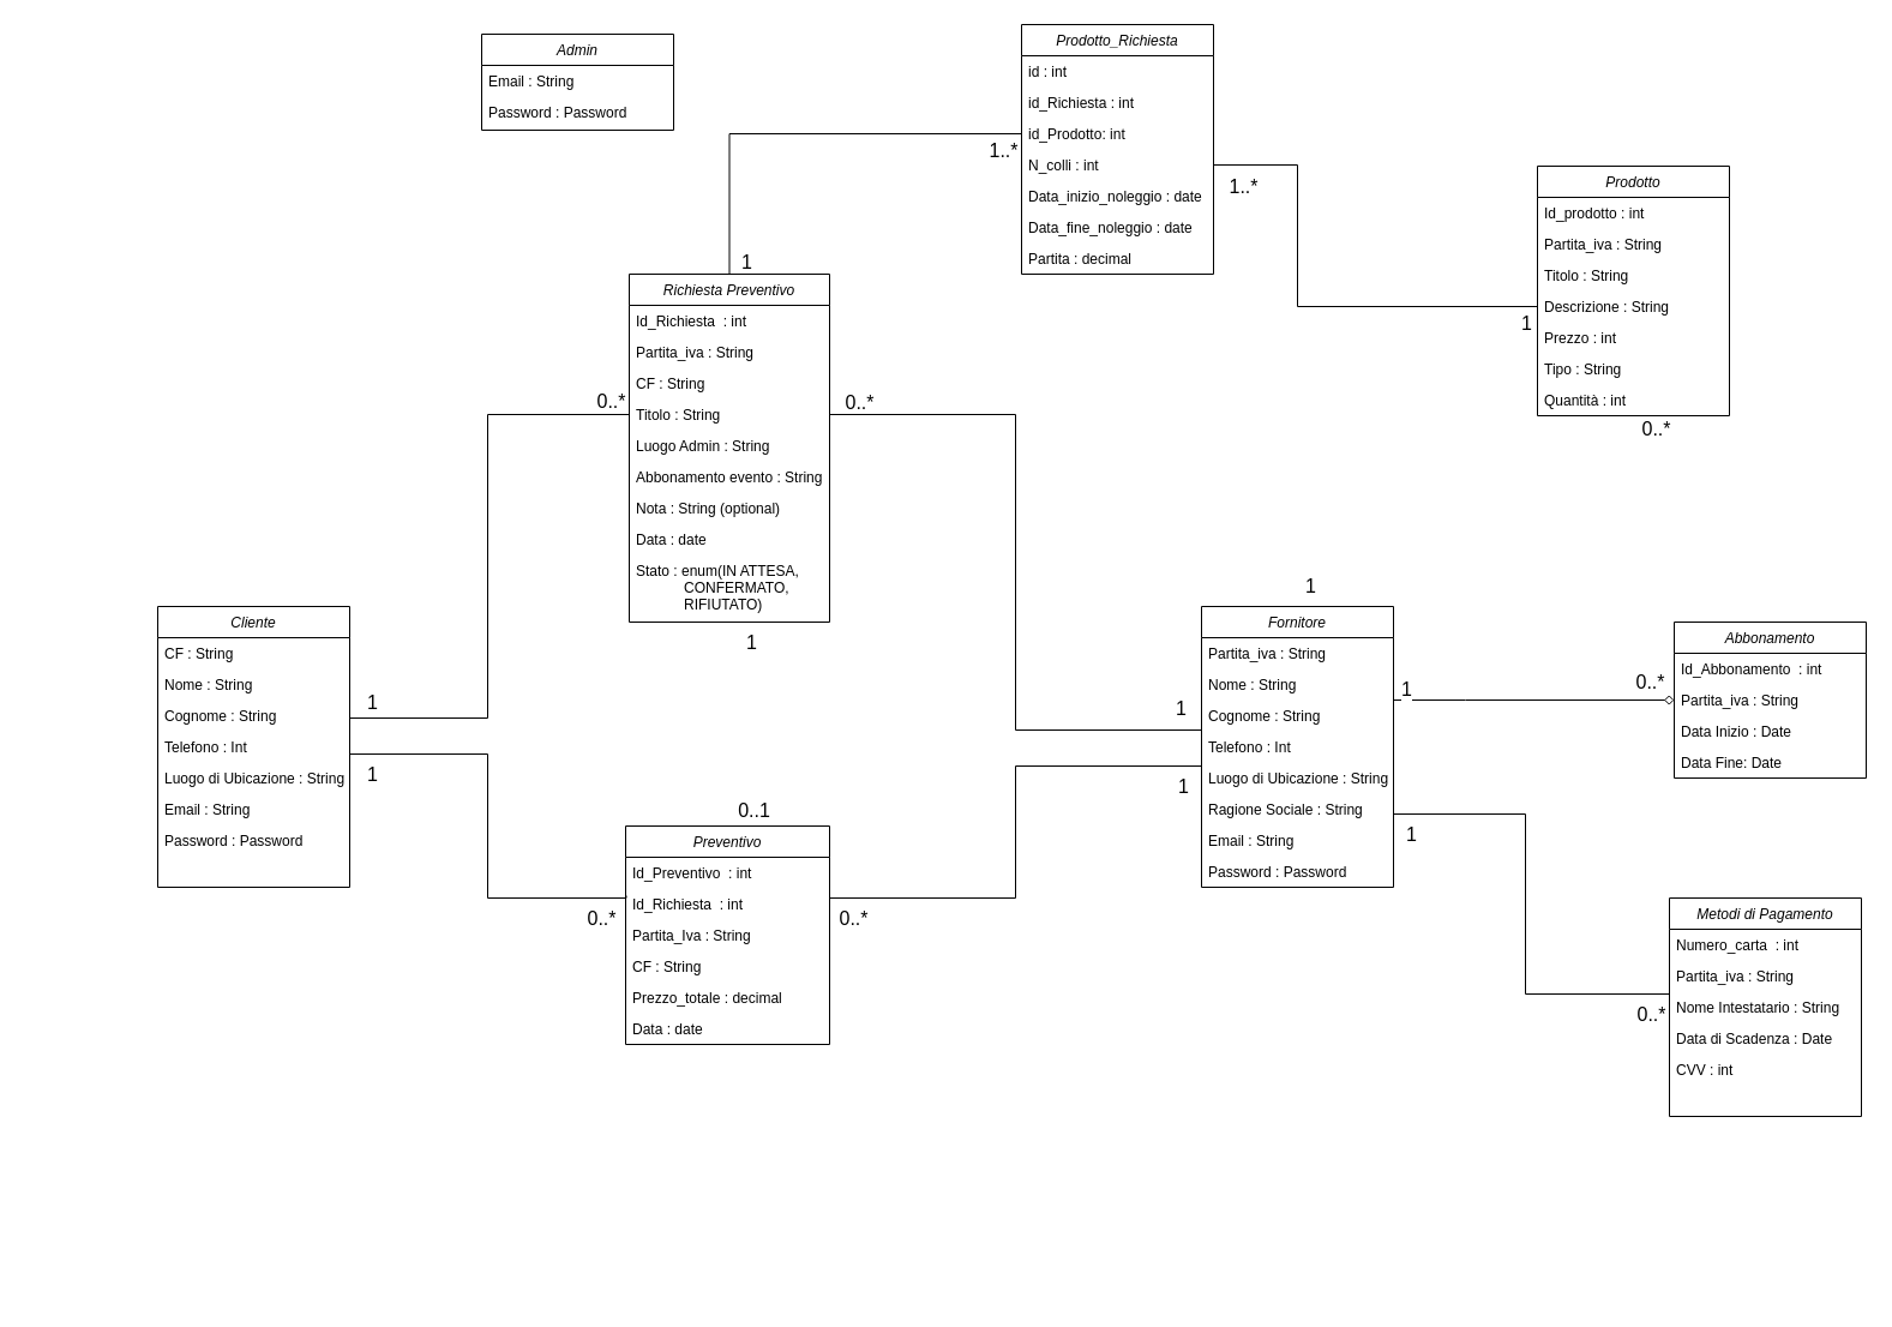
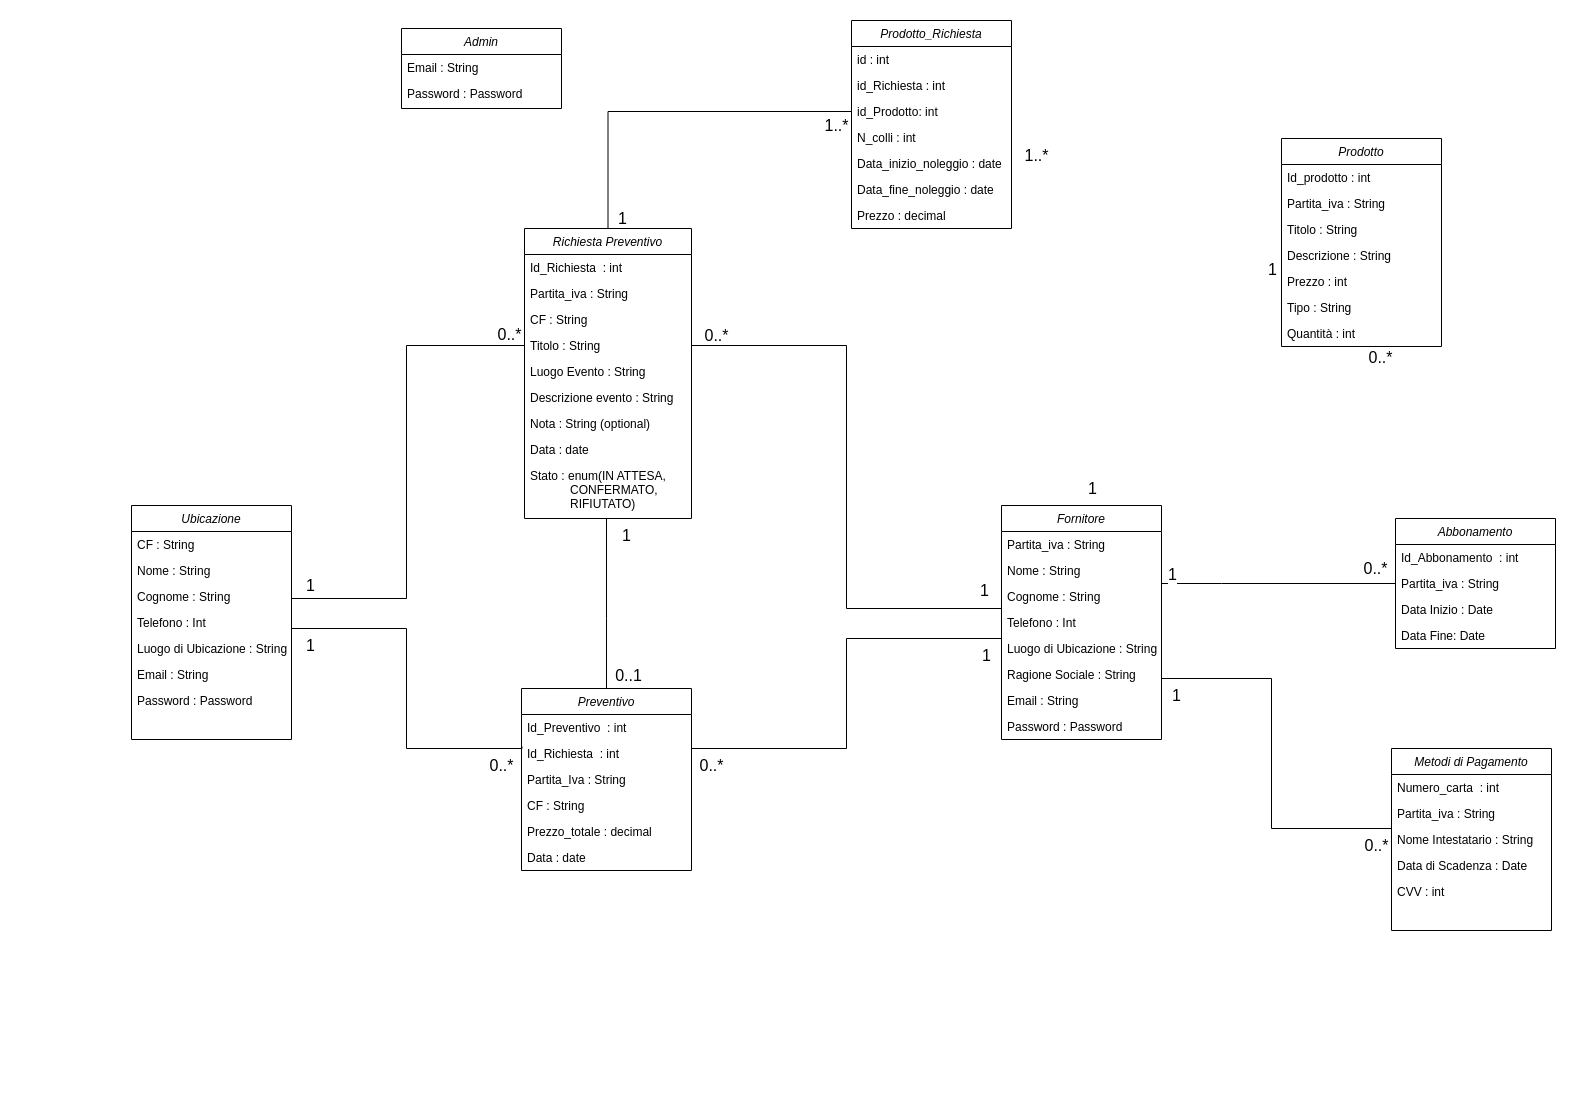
- <mxCell id="75" value="Partita : decimal" style="text;align=left;verticalAlign=top;spacingLeft=4;spacingRight=4;overflow=hidden;rotatable=0;points=[[0,0.5],[1,0.5]];portConstraint=eastwest;rounded=0;shadow=0;html=0;" parent="68" vertex="1"><mxGeometry y="182" width="160" height="26" as="geometry" /></mxCell>
+ <mxCell id="75" value="Prezzo : decimal" style="text;align=left;verticalAlign=top;spacingLeft=4;spacingRight=4;overflow=hidden;rotatable=0;points=[[0,0.5],[1,0.5]];portConstraint=eastwest;rounded=0;shadow=0;html=0;" parent="68" vertex="1"><mxGeometry y="182" width="160" height="26" as="geometry" /></mxCell>
- <mxCell id="67" style="edgeStyle=orthogonalEdgeStyle;rounded=0;orthogonalLoop=1;jettySize=auto;html=1;entryX=0;entryY=0.5;entryDx=0;entryDy=0;endArrow=none;endFill=0;exitX=1;exitY=0.5;exitDx=0;exitDy=0;" parent="1" source="72" target="29" edge="1"><mxGeometry relative="1" as="geometry"><Array as="points"><mxPoint x="1081" y="137" /><mxPoint x="1081" y="255" /></Array></mxGeometry></mxCell>
- <mxCell id="55" value="Luogo Admin : String " style="text;align=left;verticalAlign=top;spacingLeft=4;spacingRight=4;overflow=hidden;rotatable=0;points=[[0,0.5],[1,0.5]];portConstraint=eastwest;rounded=0;shadow=0;html=0;" parent="50" vertex="1"><mxGeometry y="130" width="167" height="26" as="geometry" /></mxCell>
+ <mxCell id="55" value="Luogo Evento : String " style="text;align=left;verticalAlign=top;spacingLeft=4;spacingRight=4;overflow=hidden;rotatable=0;points=[[0,0.5],[1,0.5]];portConstraint=eastwest;rounded=0;shadow=0;html=0;" parent="50" vertex="1"><mxGeometry y="130" width="167" height="26" as="geometry" /></mxCell>
- <mxCell id="56" value="Abbonamento evento : String" style="text;align=left;verticalAlign=top;spacingLeft=4;spacingRight=4;overflow=hidden;rotatable=0;points=[[0,0.5],[1,0.5]];portConstraint=eastwest;rounded=0;shadow=0;html=0;" parent="50" vertex="1"><mxGeometry y="156" width="167" height="26" as="geometry" /></mxCell>
+ <mxCell id="56" value="Descrizione evento : String" style="text;align=left;verticalAlign=top;spacingLeft=4;spacingRight=4;overflow=hidden;rotatable=0;points=[[0,0.5],[1,0.5]];portConstraint=eastwest;rounded=0;shadow=0;html=0;" parent="50" vertex="1"><mxGeometry y="156" width="167" height="26" as="geometry" /></mxCell>
- <mxCell id="5" value="Cliente" style="swimlane;fontStyle=2;align=center;verticalAlign=top;childLayout=stackLayout;horizontal=1;startSize=26;horizontalStack=0;resizeParent=1;resizeLast=0;collapsible=1;marginBottom=0;rounded=0;shadow=0;strokeWidth=1;" parent="1" vertex="1"><mxGeometry x="131" y="505" width="160" height="234" as="geometry"><mxRectangle x="20" y="37" width="160" height="26" as="alternateBounds" /></mxGeometry></mxCell>
+ <mxCell id="5" value="Ubicazione" style="swimlane;fontStyle=2;align=center;verticalAlign=top;childLayout=stackLayout;horizontal=1;startSize=26;horizontalStack=0;resizeParent=1;resizeLast=0;collapsible=1;marginBottom=0;rounded=0;shadow=0;strokeWidth=1;" parent="1" vertex="1"><mxGeometry x="131" y="505" width="160" height="234" as="geometry"><mxRectangle x="20" y="37" width="160" height="26" as="alternateBounds" /></mxGeometry></mxCell>
- <mxCell id="15" style="edgeStyle=orthogonalEdgeStyle;rounded=0;orthogonalLoop=1;jettySize=auto;html=1;endArrow=diamond;endFill=0;" edge="1" parent="1" source="16" target="33"><mxGeometry relative="1" as="geometry"><Array as="points"><mxPoint x="1221" y="583" /><mxPoint x="1221" y="583" /></Array></mxGeometry></mxCell>
+ <mxCell id="15" style="edgeStyle=orthogonalEdgeStyle;rounded=0;orthogonalLoop=1;jettySize=auto;html=1;endArrow=none;endFill=0;" edge="1" parent="1" source="16" target="33"><mxGeometry relative="1" as="geometry"><Array as="points"><mxPoint x="1221" y="583" /><mxPoint x="1221" y="583" /></Array></mxGeometry></mxCell>
+ <mxCell id="48" style="edgeStyle=orthogonalEdgeStyle;rounded=0;orthogonalLoop=1;jettySize=auto;html=1;entryX=0.5;entryY=0;entryDx=0;entryDy=0;endArrow=none;endFill=0;" parent="1" source="50" target="60" edge="1"><mxGeometry relative="1" as="geometry"><Array as="points"><mxPoint x="606" y="618" /><mxPoint x="606" y="618" /></Array></mxGeometry></mxCell>
